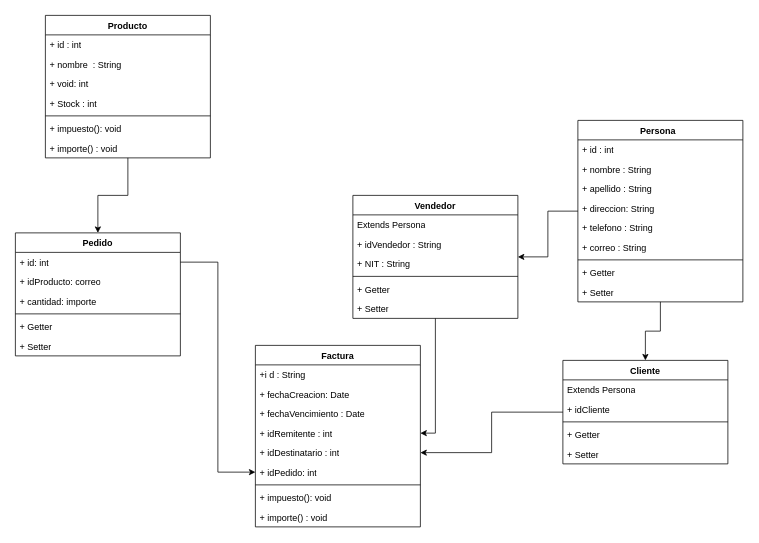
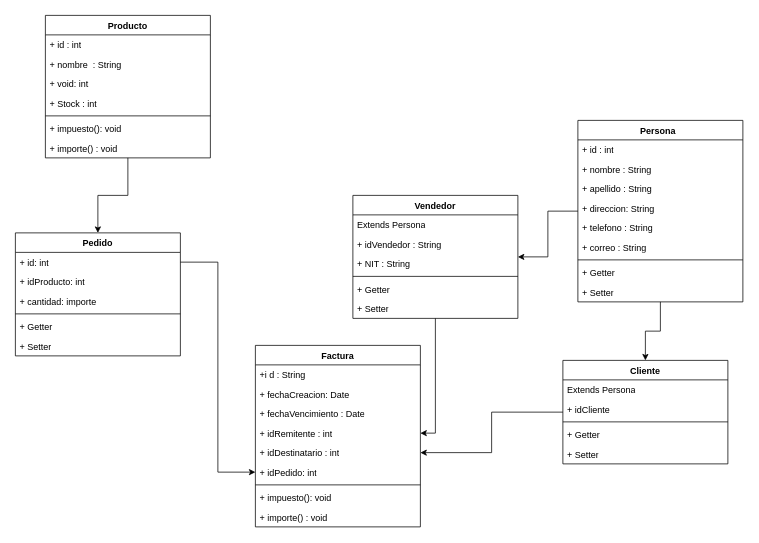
- <mxCell id="34" value="&lt;div&gt;+ idProducto: correo&lt;/div&gt;" style="text;strokeColor=none;fillColor=none;align=left;verticalAlign=top;spacingLeft=4;spacingRight=4;overflow=hidden;rotatable=0;points=[[0,0.5],[1,0.5]];portConstraint=eastwest;whiteSpace=wrap;html=1;" parent="32" vertex="1"><mxGeometry y="52" width="220" height="26" as="geometry" /></mxCell>
+ <mxCell id="34" value="&lt;div&gt;+ idProducto: int&lt;/div&gt;" style="text;strokeColor=none;fillColor=none;align=left;verticalAlign=top;spacingLeft=4;spacingRight=4;overflow=hidden;rotatable=0;points=[[0,0.5],[1,0.5]];portConstraint=eastwest;whiteSpace=wrap;html=1;" parent="32" vertex="1"><mxGeometry y="52" width="220" height="26" as="geometry" /></mxCell>
